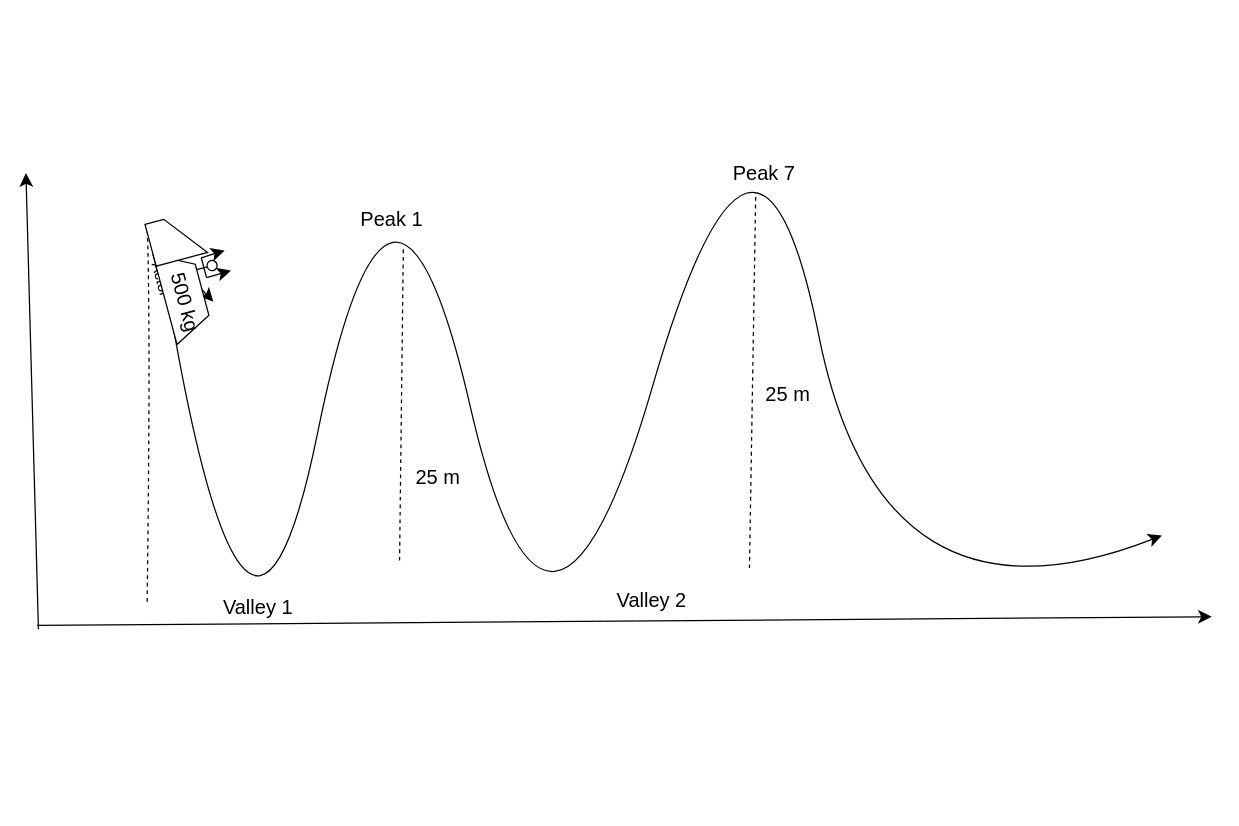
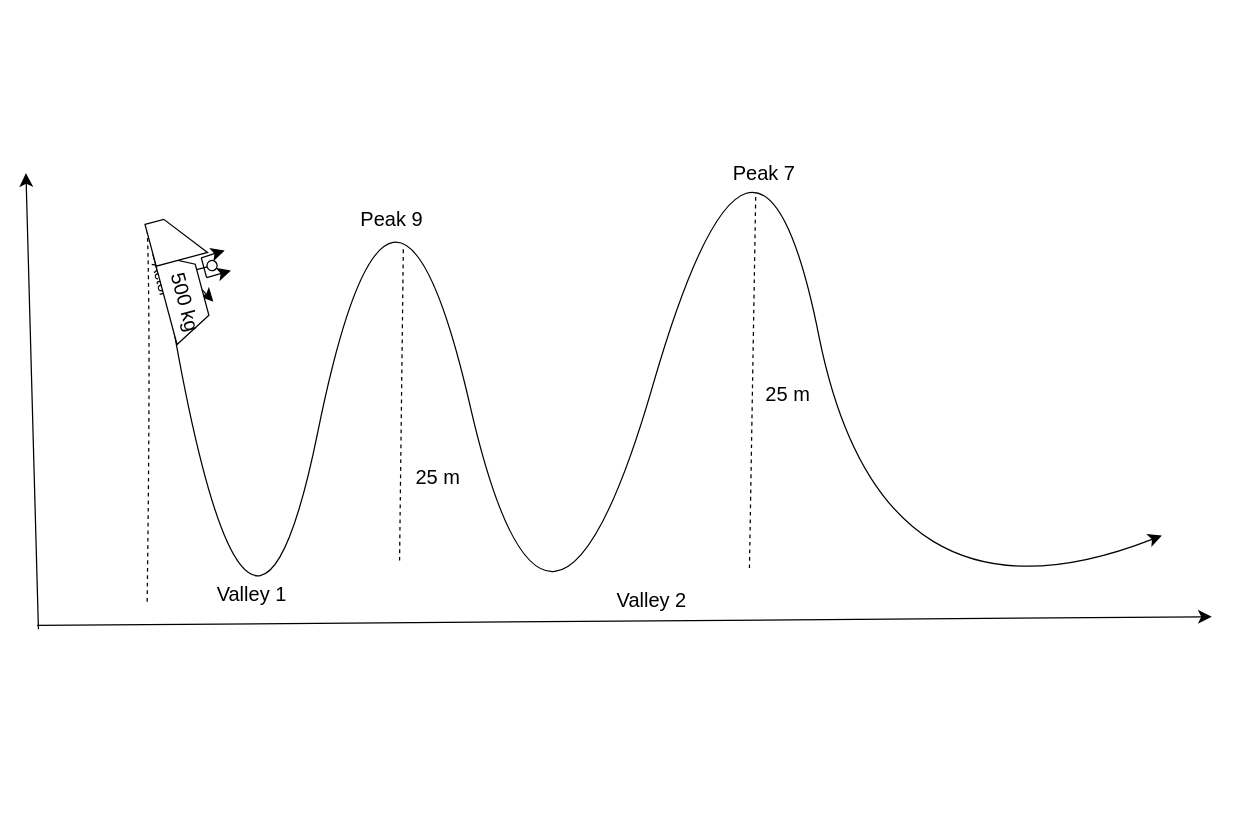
- <mxCell id="6" value="Peak 1" style="text;strokeColor=none;fillColor=none;html=1;align=center;verticalAlign=middle;whiteSpace=wrap;rounded=0;fontSize=16;" vertex="1" parent="1"><mxGeometry x="283" y="160" width="60" height="30" as="geometry" /></mxCell>
+ <mxCell id="6" value="Peak 9" style="text;strokeColor=none;fillColor=none;html=1;align=center;verticalAlign=middle;whiteSpace=wrap;rounded=0;fontSize=16;" vertex="1" parent="1"><mxGeometry x="283" y="160" width="60" height="30" as="geometry" /></mxCell>
- <mxCell id="4" value="Valley 1" style="text;strokeColor=none;fillColor=none;html=1;align=center;verticalAlign=middle;whiteSpace=wrap;rounded=0;fontSize=16;" vertex="1" parent="1"><mxGeometry x="176" y="470" width="60" height="30" as="geometry" /></mxCell>
+ <mxCell id="4" value="Valley 1" style="text;strokeColor=none;fillColor=none;html=1;align=center;verticalAlign=middle;whiteSpace=wrap;rounded=0;fontSize=16;" vertex="1" parent="1"><mxGeometry x="171" y="460" width="60" height="30" as="geometry" /></mxCell>
